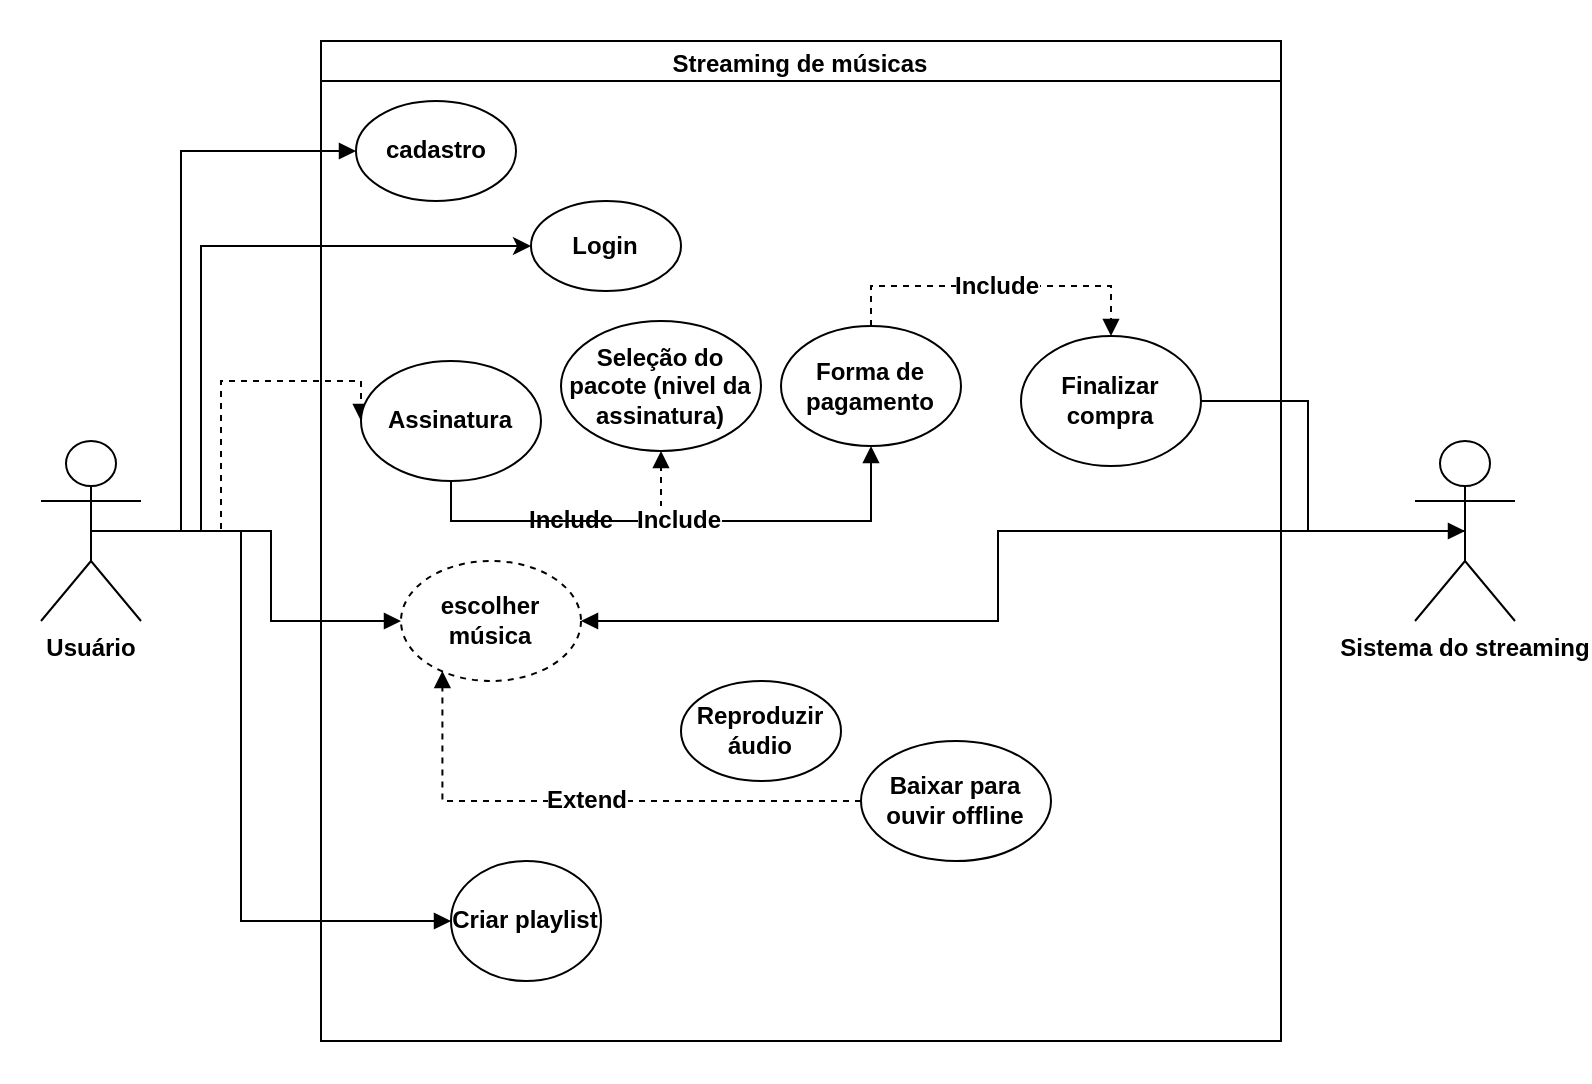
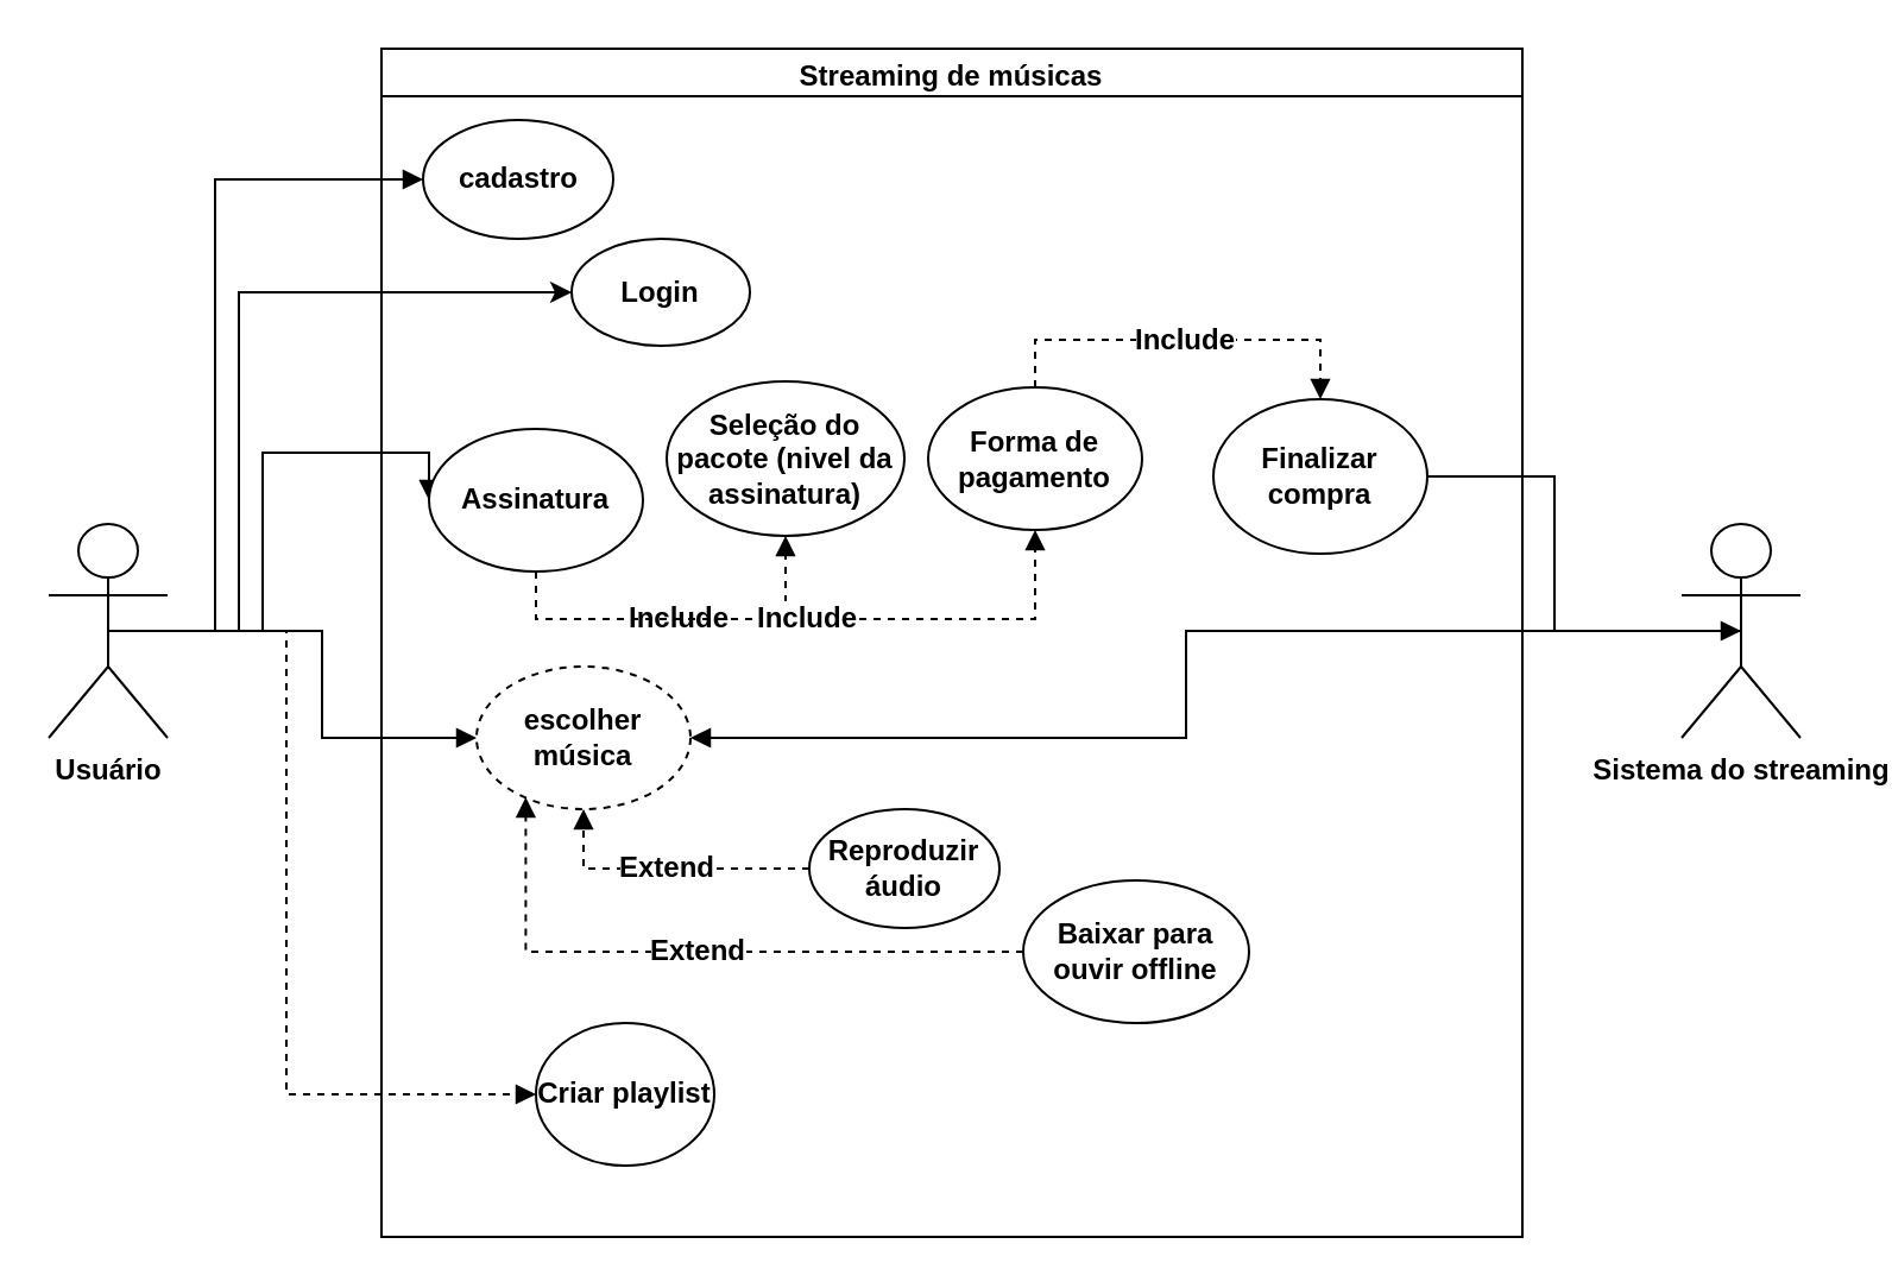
- <mxCell id="21" value="Login" style="ellipse;whiteSpace=wrap;html=1;fillStyle=auto;strokeColor=default;align=center;verticalAlign=middle;fontFamily=Helvetica;fontSize=12;fontColor=default;fontStyle=1;fillColor=default;" vertex="1" parent="1"><mxGeometry x="265" y="100" width="75" height="45" as="geometry" /></mxCell>
+ <mxCell id="21" value="Login" style="ellipse;whiteSpace=wrap;html=1;fillStyle=auto;strokeColor=default;align=center;verticalAlign=middle;fontFamily=Helvetica;fontSize=12;fontColor=default;fontStyle=1;fillColor=default;" vertex="1" parent="1"><mxGeometry x="240" y="100" width="75" height="45" as="geometry" /></mxCell>
- <mxCell id="5" style="edgeStyle=orthogonalEdgeStyle;rounded=0;orthogonalLoop=1;jettySize=auto;html=1;exitX=0.5;exitY=0.5;exitDx=0;exitDy=0;exitPerimeter=0;entryX=0;entryY=0.5;entryDx=0;entryDy=0;fontFamily=Helvetica;fontSize=12;fontColor=default;fontStyle=1;endArrow=block;endFill=1;dashed=1;" edge="1" parent="1" source="9" target="16"><mxGeometry relative="1" as="geometry"><Array as="points"><mxPoint x="110" y="265" /><mxPoint x="110" y="190" /></Array></mxGeometry></mxCell>
+ <mxCell id="5" style="edgeStyle=orthogonalEdgeStyle;rounded=0;orthogonalLoop=1;jettySize=auto;html=1;exitX=0.5;exitY=0.5;exitDx=0;exitDy=0;exitPerimeter=0;entryX=0;entryY=0.5;entryDx=0;entryDy=0;fontFamily=Helvetica;fontSize=12;fontColor=default;fontStyle=1;endArrow=block;endFill=1;" edge="1" parent="1" source="9" target="16"><mxGeometry relative="1" as="geometry"><Array as="points"><mxPoint x="110" y="265" /><mxPoint x="110" y="190" /></Array></mxGeometry></mxCell>
- <mxCell id="15" value="Include" style="edgeStyle=orthogonalEdgeStyle;rounded=0;orthogonalLoop=1;jettySize=auto;html=1;exitX=0.5;exitY=1;exitDx=0;exitDy=0;entryX=0.5;entryY=1;entryDx=0;entryDy=0;fontFamily=Helvetica;fontSize=12;fontColor=default;fontStyle=1;dashed=0;endArrow=block;endFill=1;" edge="1" parent="1" source="16" target="19"><mxGeometry relative="1" as="geometry"><Array as="points"><mxPoint x="225" y="260" /><mxPoint x="435" y="260" /></Array></mxGeometry></mxCell>
+ <mxCell id="15" value="Include" style="edgeStyle=orthogonalEdgeStyle;rounded=0;orthogonalLoop=1;jettySize=auto;html=1;exitX=0.5;exitY=1;exitDx=0;exitDy=0;entryX=0.5;entryY=1;entryDx=0;entryDy=0;fontFamily=Helvetica;fontSize=12;fontColor=default;fontStyle=1;dashed=1;endArrow=block;endFill=1;" edge="1" parent="1" source="16" target="19"><mxGeometry relative="1" as="geometry"><Array as="points"><mxPoint x="225" y="260" /><mxPoint x="435" y="260" /></Array></mxGeometry></mxCell>
+ <mxCell id="25" value="Extend" style="edgeStyle=orthogonalEdgeStyle;rounded=0;orthogonalLoop=1;jettySize=auto;html=1;entryX=0.5;entryY=1;entryDx=0;entryDy=0;fontFamily=Helvetica;fontSize=12;fontColor=default;fontStyle=1;dashed=1;endArrow=block;endFill=1;" edge="1" parent="1" source="26" target="22"><mxGeometry relative="1" as="geometry" /></mxCell>
- <mxCell id="8" style="edgeStyle=orthogonalEdgeStyle;rounded=0;orthogonalLoop=1;jettySize=auto;html=1;entryX=0;entryY=0.5;entryDx=0;entryDy=0;fontFamily=Helvetica;fontSize=12;fontColor=default;fontStyle=1;endArrow=block;endFill=1;" edge="1" parent="1" source="9" target="24"><mxGeometry relative="1" as="geometry"><Array as="points"><mxPoint x="120" y="265" /><mxPoint x="120" y="460" /></Array></mxGeometry></mxCell>
+ <mxCell id="8" style="edgeStyle=orthogonalEdgeStyle;rounded=0;orthogonalLoop=1;jettySize=auto;html=1;entryX=0;entryY=0.5;entryDx=0;entryDy=0;fontFamily=Helvetica;fontSize=12;fontColor=default;fontStyle=1;endArrow=block;endFill=1;dashed=1;" edge="1" parent="1" source="9" target="24"><mxGeometry relative="1" as="geometry"><Array as="points"><mxPoint x="120" y="265" /><mxPoint x="120" y="460" /></Array></mxGeometry></mxCell>
